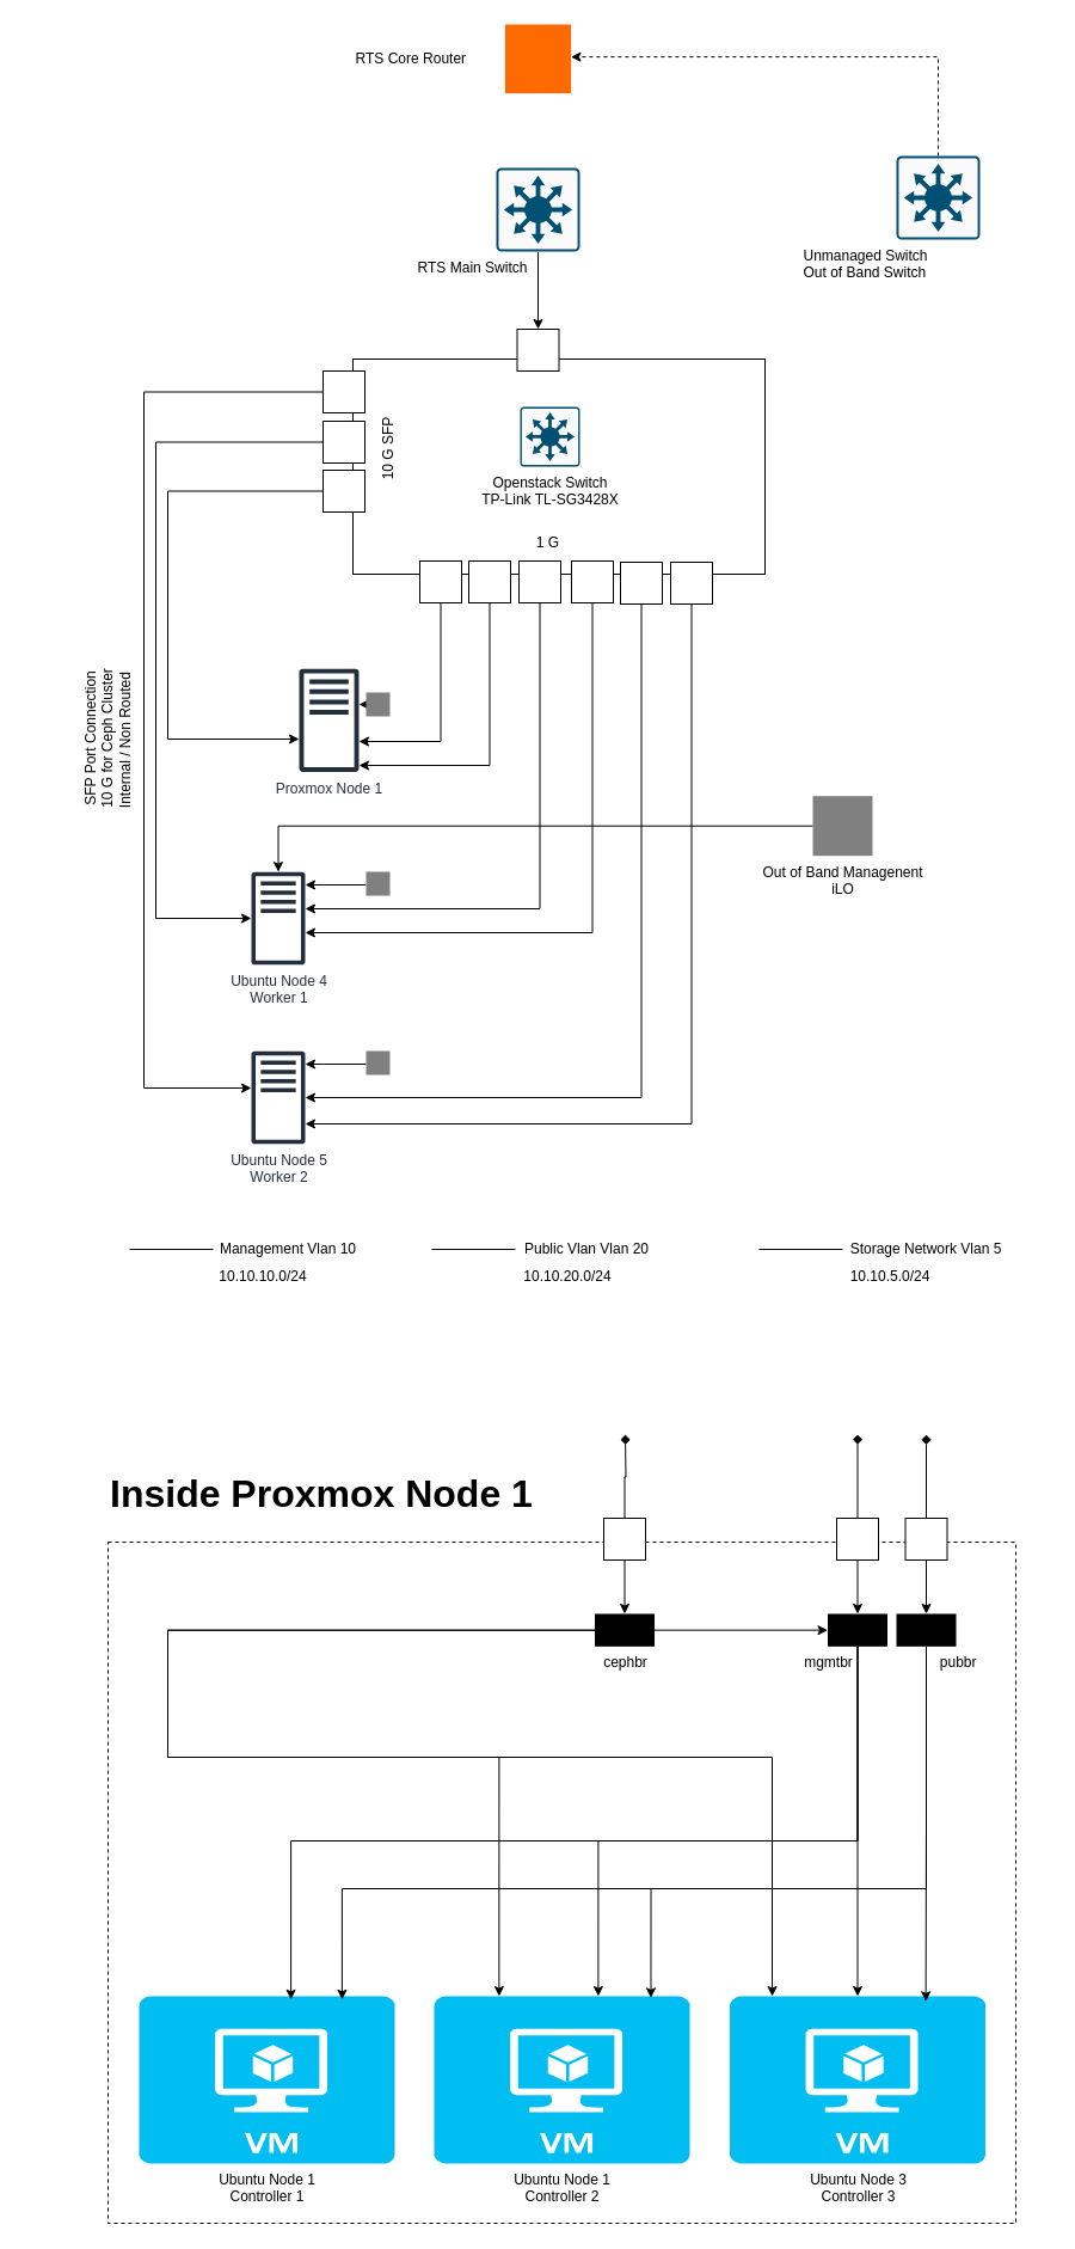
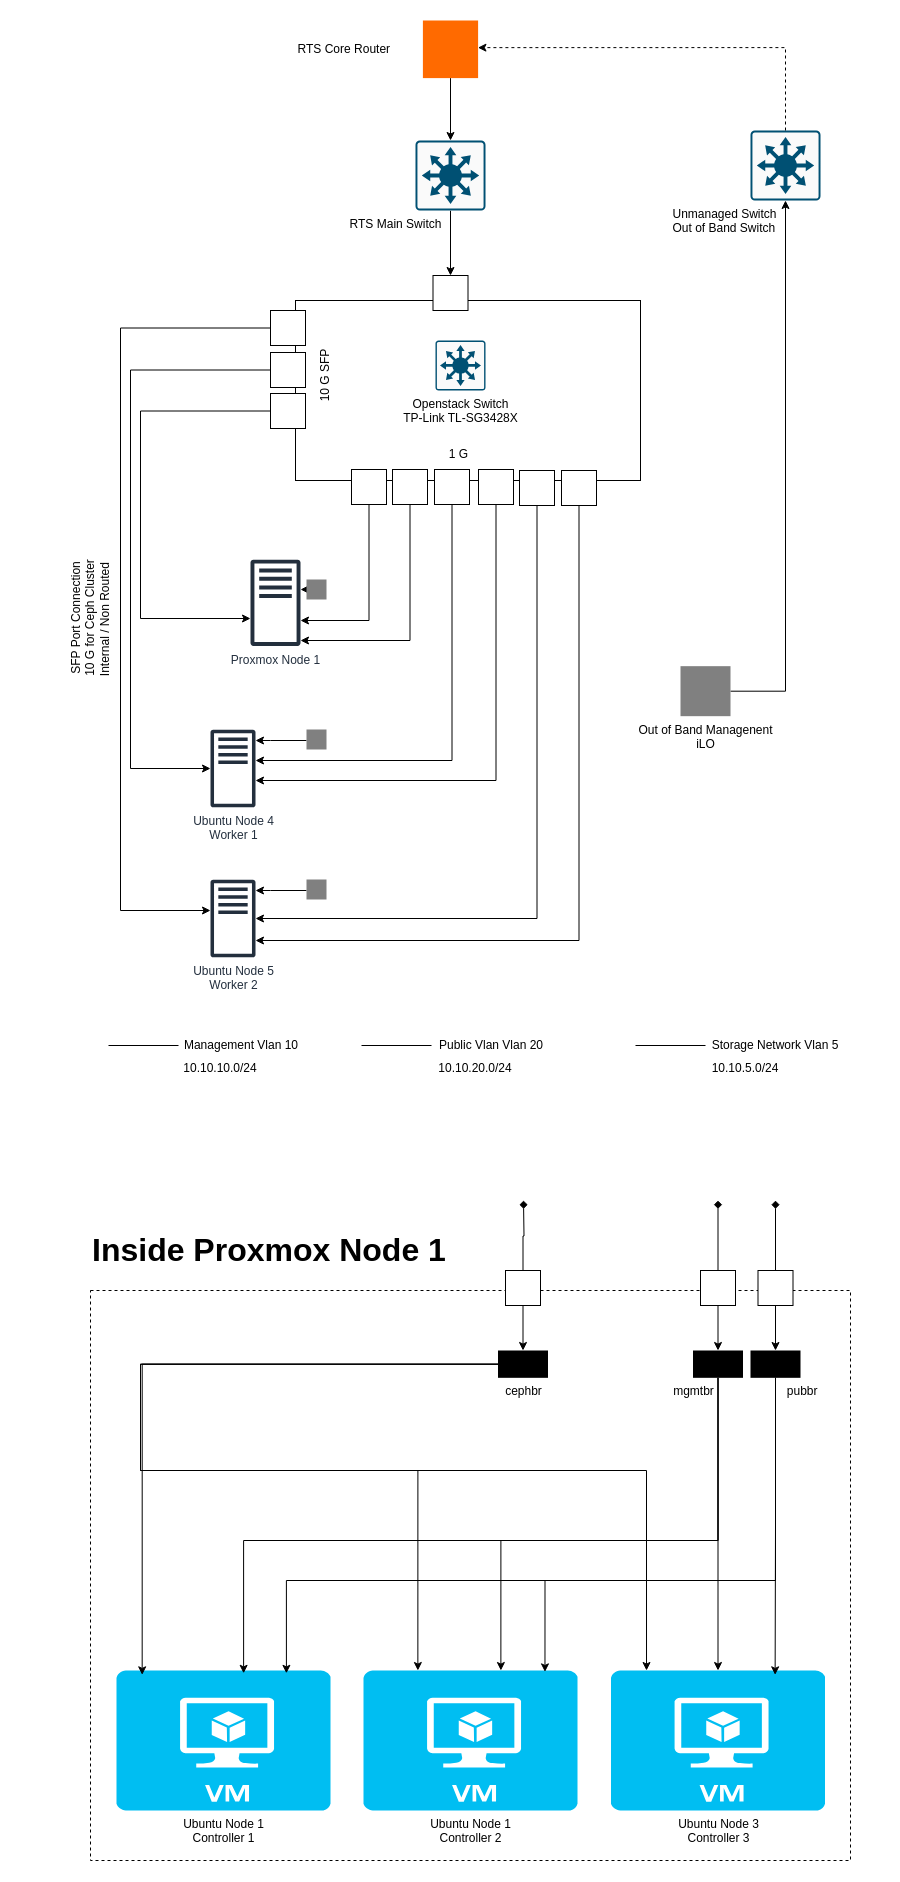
+ <mxCell id="4" style="edgeStyle=orthogonalEdgeStyle;rounded=0;orthogonalLoop=1;jettySize=auto;html=1;entryX=0.5;entryY=0;entryDx=0;entryDy=0;entryPerimeter=0;" edge="1" parent="2" source="5" target="7"><mxGeometry relative="1" as="geometry"><mxPoint x="390" y="150" as="targetPoint" /></mxGeometry></mxCell>
- <mxCell id="47" style="edgeStyle=orthogonalEdgeStyle;rounded=0;orthogonalLoop=1;jettySize=auto;html=1;" edge="1" parent="2" source="48" target="10"><mxGeometry relative="1" as="geometry"><mxPoint x="730" y="197.143" as="targetPoint" /></mxGeometry></mxCell>
+ <mxCell id="47" style="edgeStyle=orthogonalEdgeStyle;rounded=0;orthogonalLoop=1;jettySize=auto;html=1;entryX=0.5;entryY=1;entryDx=0;entryDy=0;entryPerimeter=0;" edge="1" parent="2" source="48" target="49"><mxGeometry relative="1" as="geometry"><mxPoint x="730" y="197.143" as="targetPoint" /></mxGeometry></mxCell>
- <mxCell id="78" style="edgeStyle=orthogonalEdgeStyle;rounded=0;orthogonalLoop=1;jettySize=auto;html=1;strokeColor=light-dark(#000000,#FF0000);" edge="1" parent="2" source="65" target="66"><mxGeometry relative="1" as="geometry" /></mxCell>
+ <mxCell id="78" style="edgeStyle=orthogonalEdgeStyle;rounded=0;orthogonalLoop=1;jettySize=auto;html=1;entryX=0.12;entryY=0.031;entryDx=0;entryDy=0;entryPerimeter=0;strokeColor=light-dark(#000000,#FF0000);" edge="1" parent="2" source="65" target="68"><mxGeometry relative="1" as="geometry" /></mxCell>
